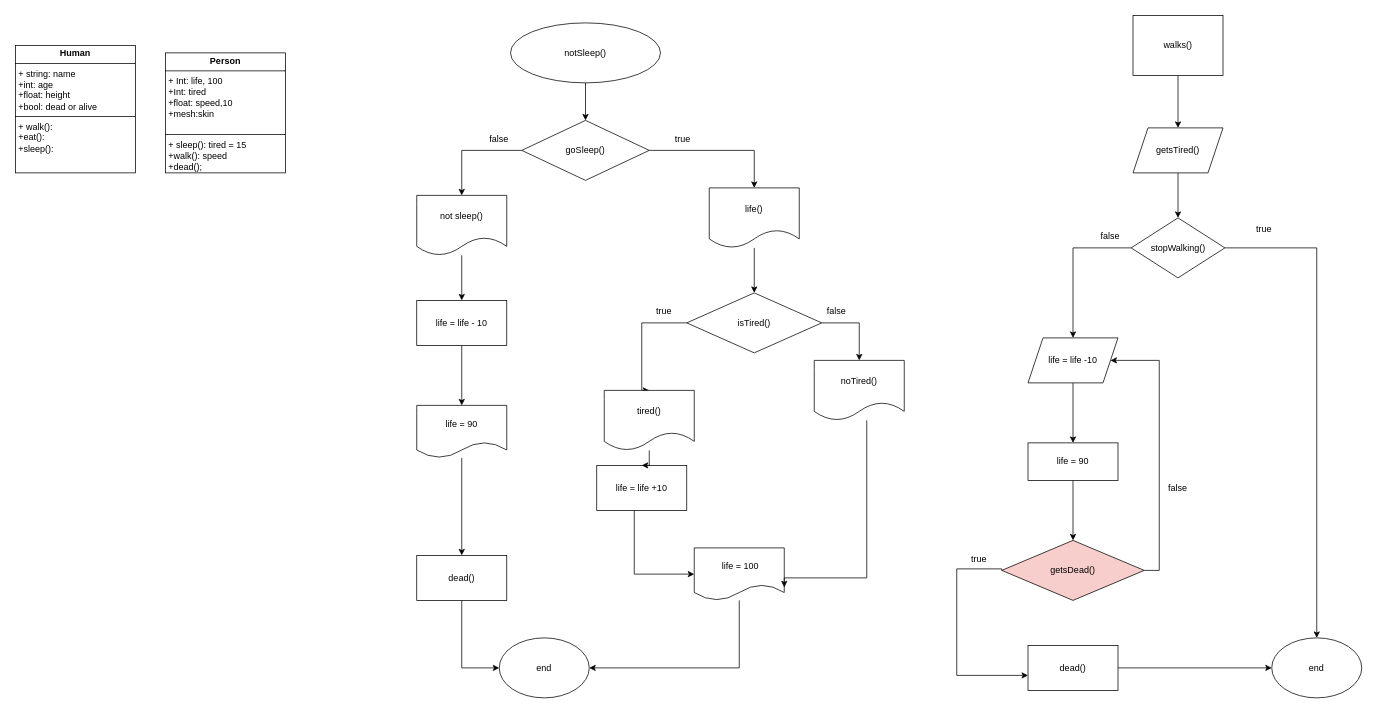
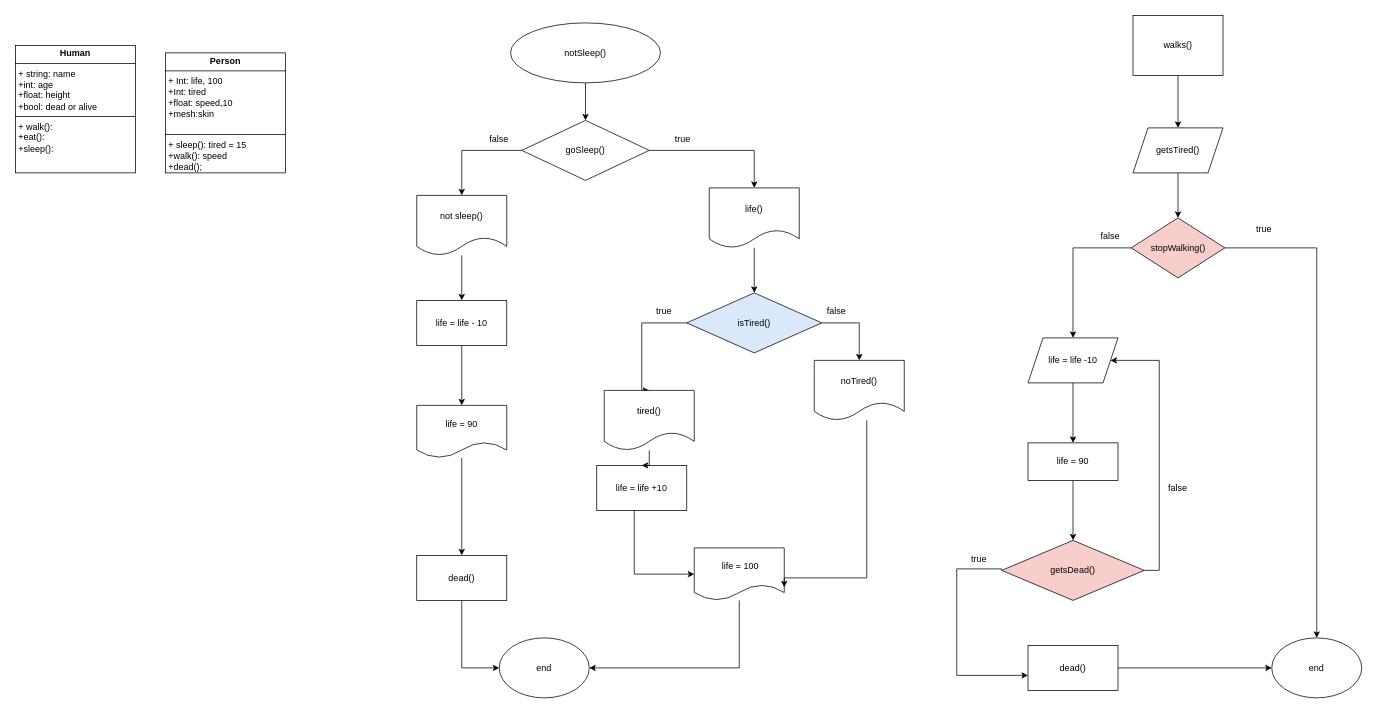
- <mxCell id="41" value="stopWalking()" style="rhombus;whiteSpace=wrap;html=1;" vertex="1" parent="1"><mxGeometry x="1507.5" y="290" width="125" height="80" as="geometry" /></mxCell>
+ <mxCell id="41" value="stopWalking()" style="rhombus;whiteSpace=wrap;html=1;fillColor=#f8cecc;" vertex="1" parent="1"><mxGeometry x="1507.5" y="290" width="125" height="80" as="geometry" /></mxCell>
- <mxCell id="26" value="isTired()" style="rhombus;whiteSpace=wrap;html=1;" parent="1" vertex="1"><mxGeometry x="915" y="390" width="180" height="80" as="geometry" /></mxCell>
+ <mxCell id="26" value="isTired()" style="rhombus;whiteSpace=wrap;html=1;fillColor=#dae8fc;" parent="1" vertex="1"><mxGeometry x="915" y="390" width="180" height="80" as="geometry" /></mxCell>
